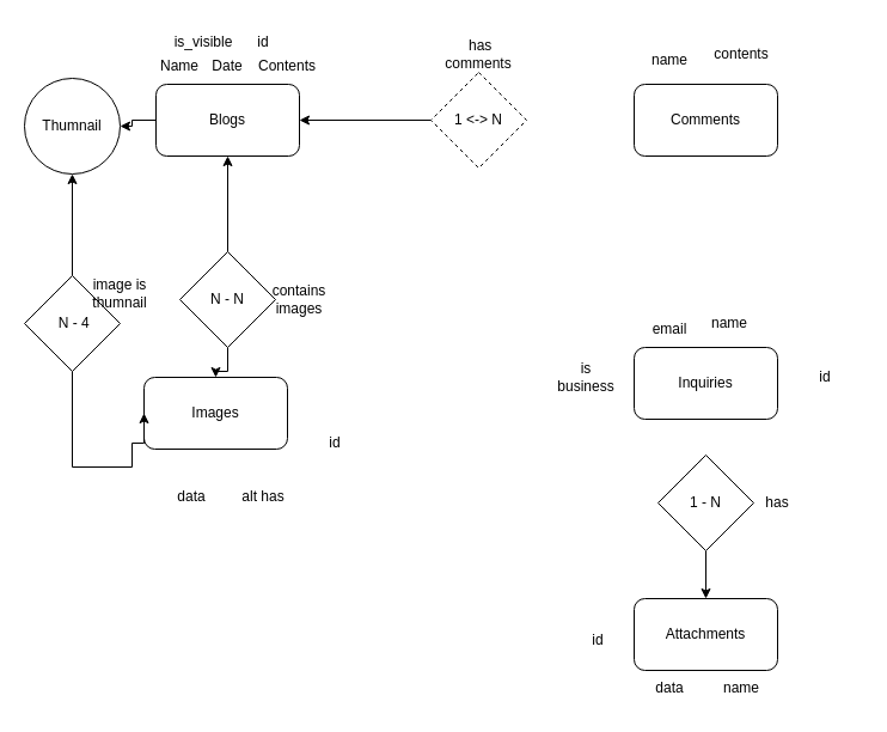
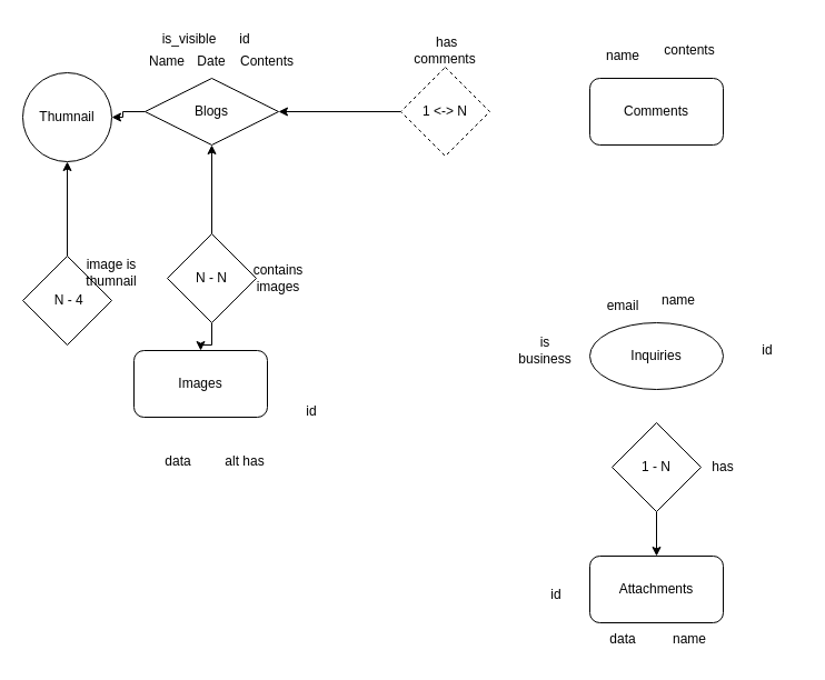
- <mxCell id="3" value="Blogs" style="rounded=1;whiteSpace=wrap;html=1;" vertex="1" parent="1"><mxGeometry x="130" y="70" width="120" height="60" as="geometry" /></mxCell>
+ <mxCell id="3" value="Blogs" style="rhombus;whiteSpace=wrap;html=1;" vertex="1" parent="1"><mxGeometry x="130" y="70" width="120" height="60" as="geometry" /></mxCell>
- <mxCell id="6" value="Inquiries" style="rounded=1;whiteSpace=wrap;html=1;" vertex="1" parent="1"><mxGeometry x="530" y="290" width="120" height="60" as="geometry" /></mxCell>
+ <mxCell id="6" value="Inquiries" style="ellipse;whiteSpace=wrap;html=1;" vertex="1" parent="1"><mxGeometry x="530" y="290" width="120" height="60" as="geometry" /></mxCell>
- <mxCell id="15" style="edgeStyle=orthogonalEdgeStyle;rounded=0;orthogonalLoop=1;jettySize=auto;html=1;entryX=0;entryY=0.5;entryDx=0;entryDy=0;exitX=0.5;exitY=1;exitDx=0;exitDy=0;" edge="1" parent="1" source="16" target="4"><mxGeometry relative="1" as="geometry"><Array as="points"><mxPoint x="60" y="390" /><mxPoint x="110" y="390" /><mxPoint x="110" y="370" /></Array></mxGeometry></mxCell>
